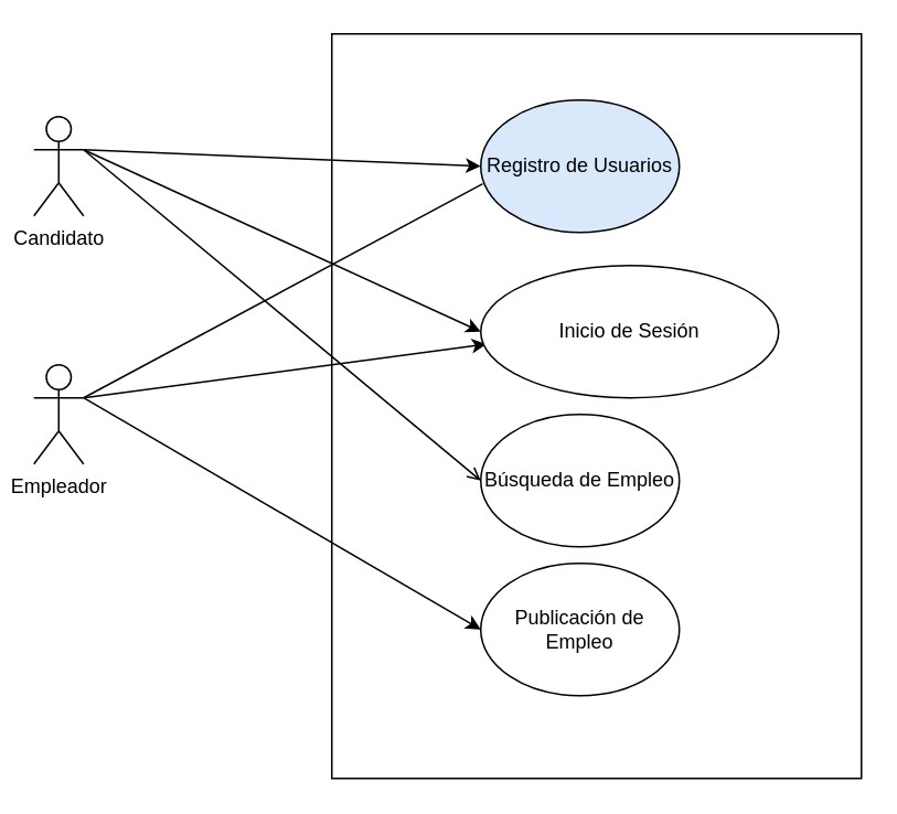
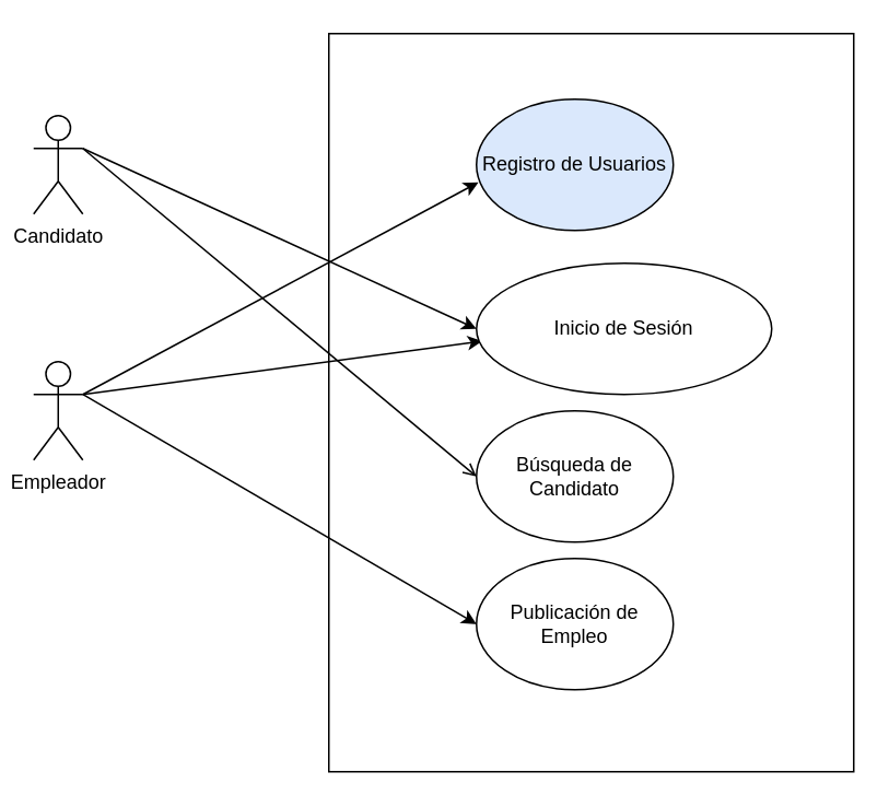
- <mxCell id="3" style="rounded=0;orthogonalLoop=1;jettySize=auto;html=1;exitX=1;exitY=0.333;exitDx=0;exitDy=0;exitPerimeter=0;entryX=0;entryY=0.5;entryDx=0;entryDy=0;" edge="1" parent="1" source="6" target="11"><mxGeometry relative="1" as="geometry" /></mxCell>
- <mxCell id="7" style="rounded=0;orthogonalLoop=1;jettySize=auto;html=1;exitX=1;exitY=0.333;exitDx=0;exitDy=0;exitPerimeter=0;entryX=0.01;entryY=0.633;entryDx=0;entryDy=0;entryPerimeter=0;endArrow=none;" edge="1" parent="1" source="10" target="11"><mxGeometry relative="1" as="geometry" /></mxCell>
+ <mxCell id="7" style="rounded=0;orthogonalLoop=1;jettySize=auto;html=1;exitX=1;exitY=0.333;exitDx=0;exitDy=0;exitPerimeter=0;entryX=0.01;entryY=0.633;entryDx=0;entryDy=0;entryPerimeter=0;" edge="1" parent="1" source="10" target="11"><mxGeometry relative="1" as="geometry" /></mxCell>
- <mxCell id="13" value="Búsqueda de Empleo" style="ellipse;whiteSpace=wrap;html=1;" vertex="1" parent="1"><mxGeometry x="290" y="250" width="120" height="80" as="geometry" /></mxCell>
+ <mxCell id="13" value="Búsqueda de Candidato" style="ellipse;whiteSpace=wrap;html=1;" vertex="1" parent="1"><mxGeometry x="290" y="250" width="120" height="80" as="geometry" /></mxCell>
